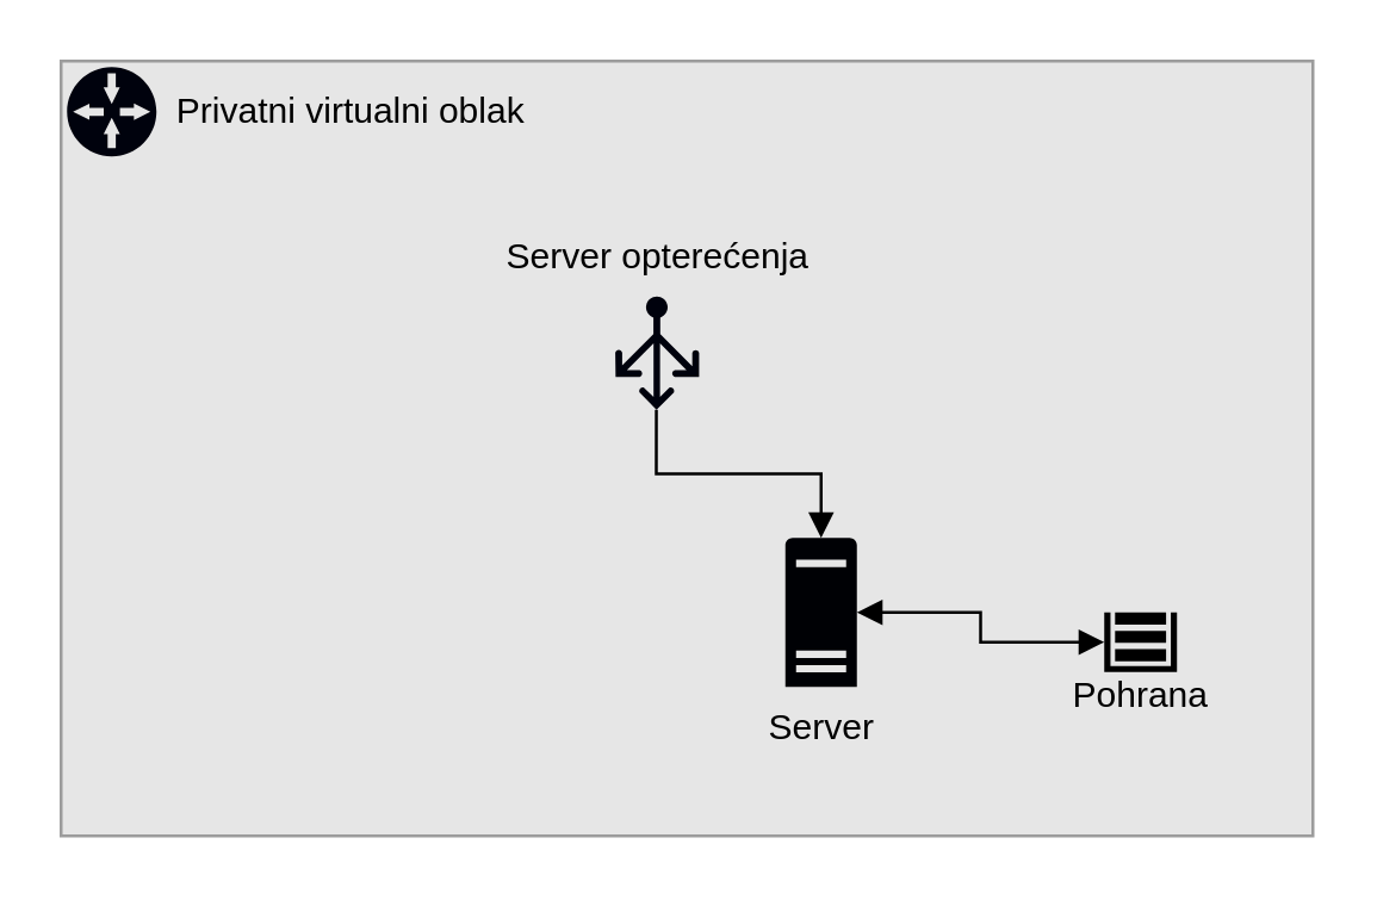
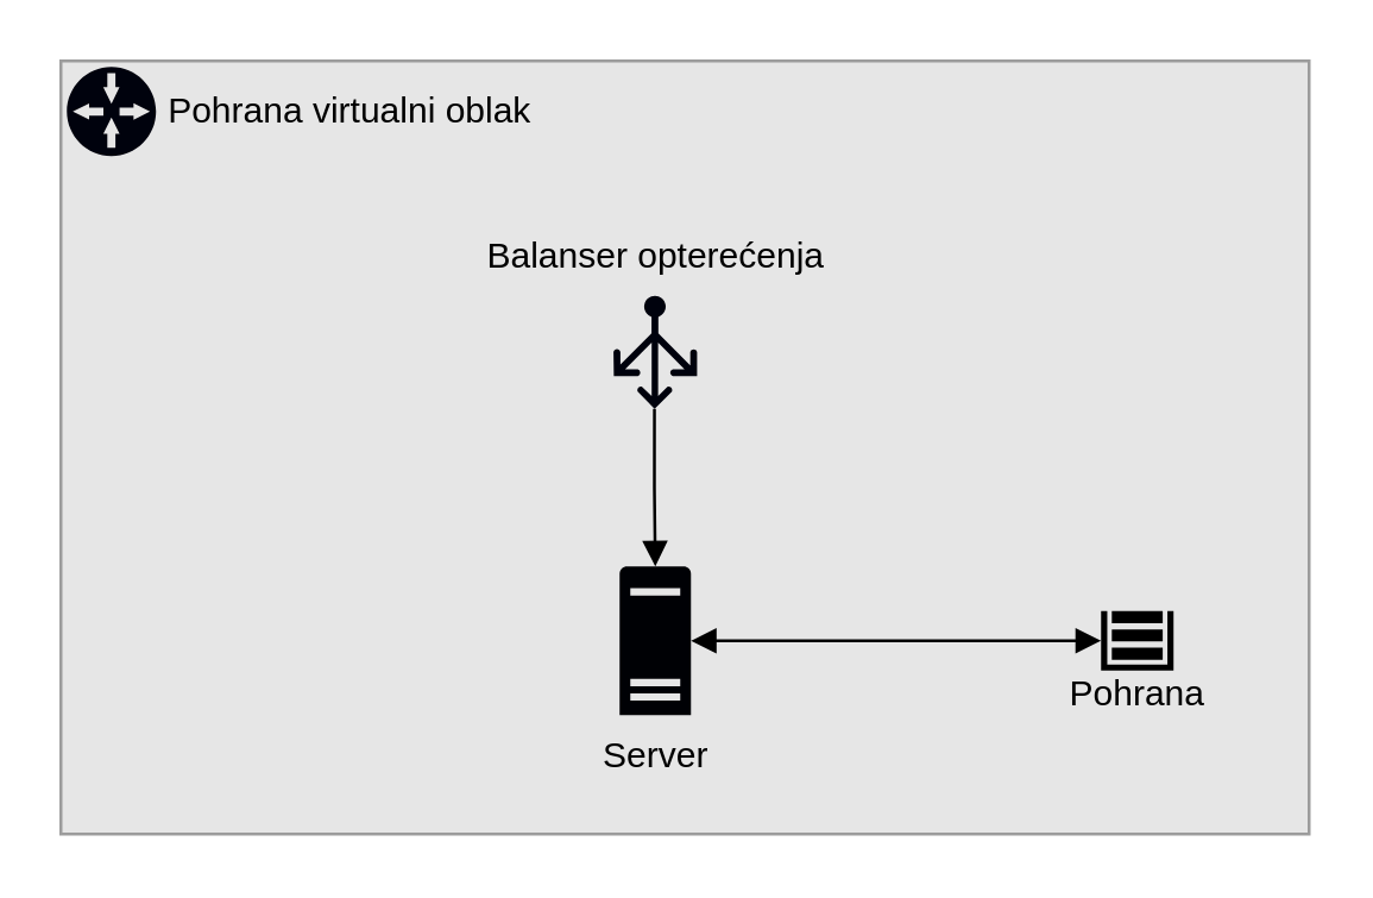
- <mxCell id="8" value="Privatni virtualni oblak" style="text;html=1;align=center;verticalAlign=middle;resizable=0;points=[];autosize=1;strokeColor=none;" vertex="1" parent="6"><mxGeometry x="30" y="5" width="130" height="20" as="geometry" /></mxCell>
+ <mxCell id="8" value="Pohrana virtualni oblak" style="text;html=1;align=center;verticalAlign=middle;resizable=0;points=[];autosize=1;strokeColor=none;" vertex="1" parent="6"><mxGeometry x="30" y="5" width="130" height="20" as="geometry" /></mxCell>
- <mxCell id="11" value="Server opterećenja" style="text;html=1;align=center;verticalAlign=middle;resizable=0;points=[];autosize=1;strokeColor=none;" vertex="1" parent="9"><mxGeometry width="130" height="20" as="geometry" /></mxCell>
+ <mxCell id="11" value="Balanser opterećenja" style="text;html=1;align=center;verticalAlign=middle;resizable=0;points=[];autosize=1;strokeColor=none;" vertex="1" parent="9"><mxGeometry width="130" height="20" as="geometry" /></mxCell>
- <mxCell id="4" value="Server" style="aspect=fixed;pointerEvents=1;shadow=0;dashed=0;html=1;strokeColor=none;labelPosition=center;verticalLabelPosition=bottom;verticalAlign=top;align=center;shape=mxgraph.mscae.enterprise.server_generic;fillColor=#000105;" vertex="1" parent="1"><mxGeometry x="263" y="180" width="24" height="50" as="geometry" /></mxCell>
+ <mxCell id="4" value="Server" style="aspect=fixed;pointerEvents=1;shadow=0;dashed=0;html=1;strokeColor=none;labelPosition=center;verticalLabelPosition=bottom;verticalAlign=top;align=center;shape=mxgraph.mscae.enterprise.server_generic;fillColor=#000105;" vertex="1" parent="1"><mxGeometry x="208" y="190" width="24" height="50" as="geometry" /></mxCell>
